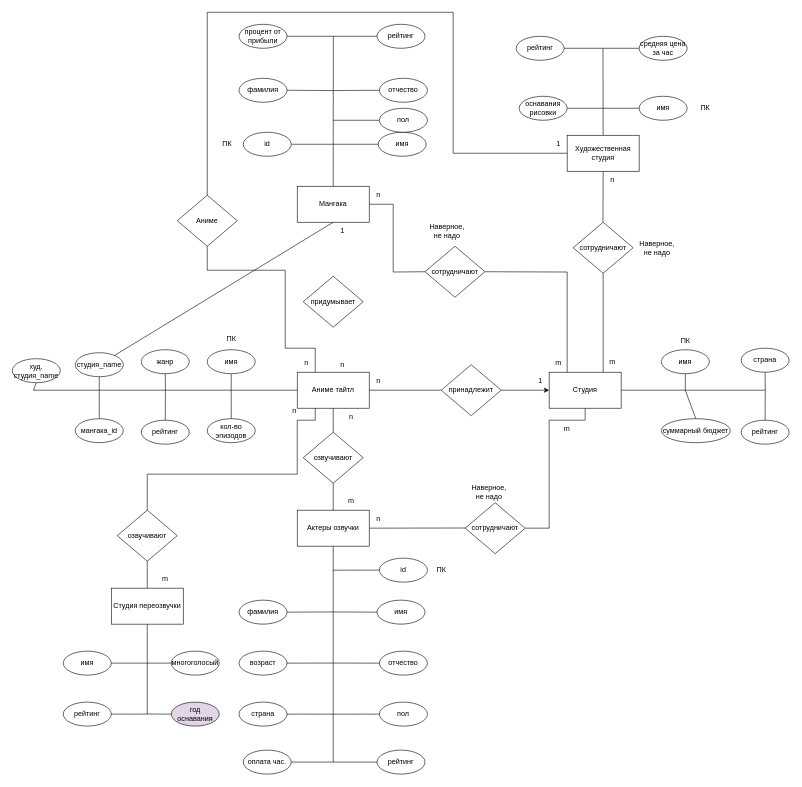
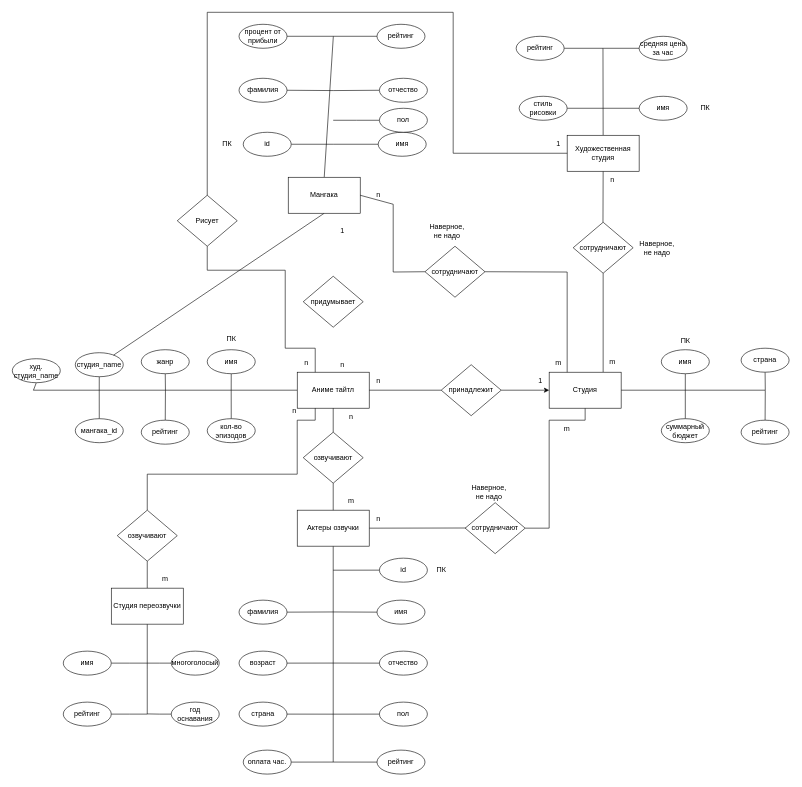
- <mxCell id="102" value="оснавания рисовки" style="ellipse;whiteSpace=wrap;html=1;" parent="1" vertex="1"><mxGeometry x="865" y="160" width="80" height="40" as="geometry" /></mxCell>
+ <mxCell id="102" value="стиль рисовки" style="ellipse;whiteSpace=wrap;html=1;" parent="1" vertex="1"><mxGeometry x="865" y="160" width="80" height="40" as="geometry" /></mxCell>
- <mxCell id="69" value="Мангака" style="rounded=0;whiteSpace=wrap;html=1;" parent="1" vertex="1"><mxGeometry x="495" y="310" width="120" height="60" as="geometry" /></mxCell>
+ <mxCell id="69" value="Мангака" style="rounded=0;whiteSpace=wrap;html=1;" parent="1" vertex="1"><mxGeometry x="480" y="295" width="120" height="60" as="geometry" /></mxCell>
- <mxCell id="108" value="Аниме" style="rhombus;whiteSpace=wrap;html=1;" parent="1" vertex="1"><mxGeometry x="295" y="325" width="100" height="85" as="geometry" /></mxCell>
+ <mxCell id="108" value="Рисует" style="rhombus;whiteSpace=wrap;html=1;" parent="1" vertex="1"><mxGeometry x="295" y="325" width="100" height="85" as="geometry" /></mxCell>
- <mxCell id="28" value="суммарный бюджет" style="ellipse;whiteSpace=wrap;html=1;" parent="1" vertex="1"><mxGeometry x="1102" y="697.5" width="115" height="40" as="geometry" /></mxCell>
+ <mxCell id="28" value="суммарный бюджет" style="ellipse;whiteSpace=wrap;html=1;" parent="1" vertex="1"><mxGeometry x="1102" y="697.5" width="80" height="40" as="geometry" /></mxCell>
- <mxCell id="131" value="год оснавания" style="ellipse;whiteSpace=wrap;html=1;fillColor=#e1d5e7;" vertex="1" parent="1"><mxGeometry x="285" y="1170" width="80" height="40" as="geometry" /></mxCell>
+ <mxCell id="131" value="год оснавания" style="ellipse;whiteSpace=wrap;html=1;" vertex="1" parent="1"><mxGeometry x="285" y="1170" width="80" height="40" as="geometry" /></mxCell>
